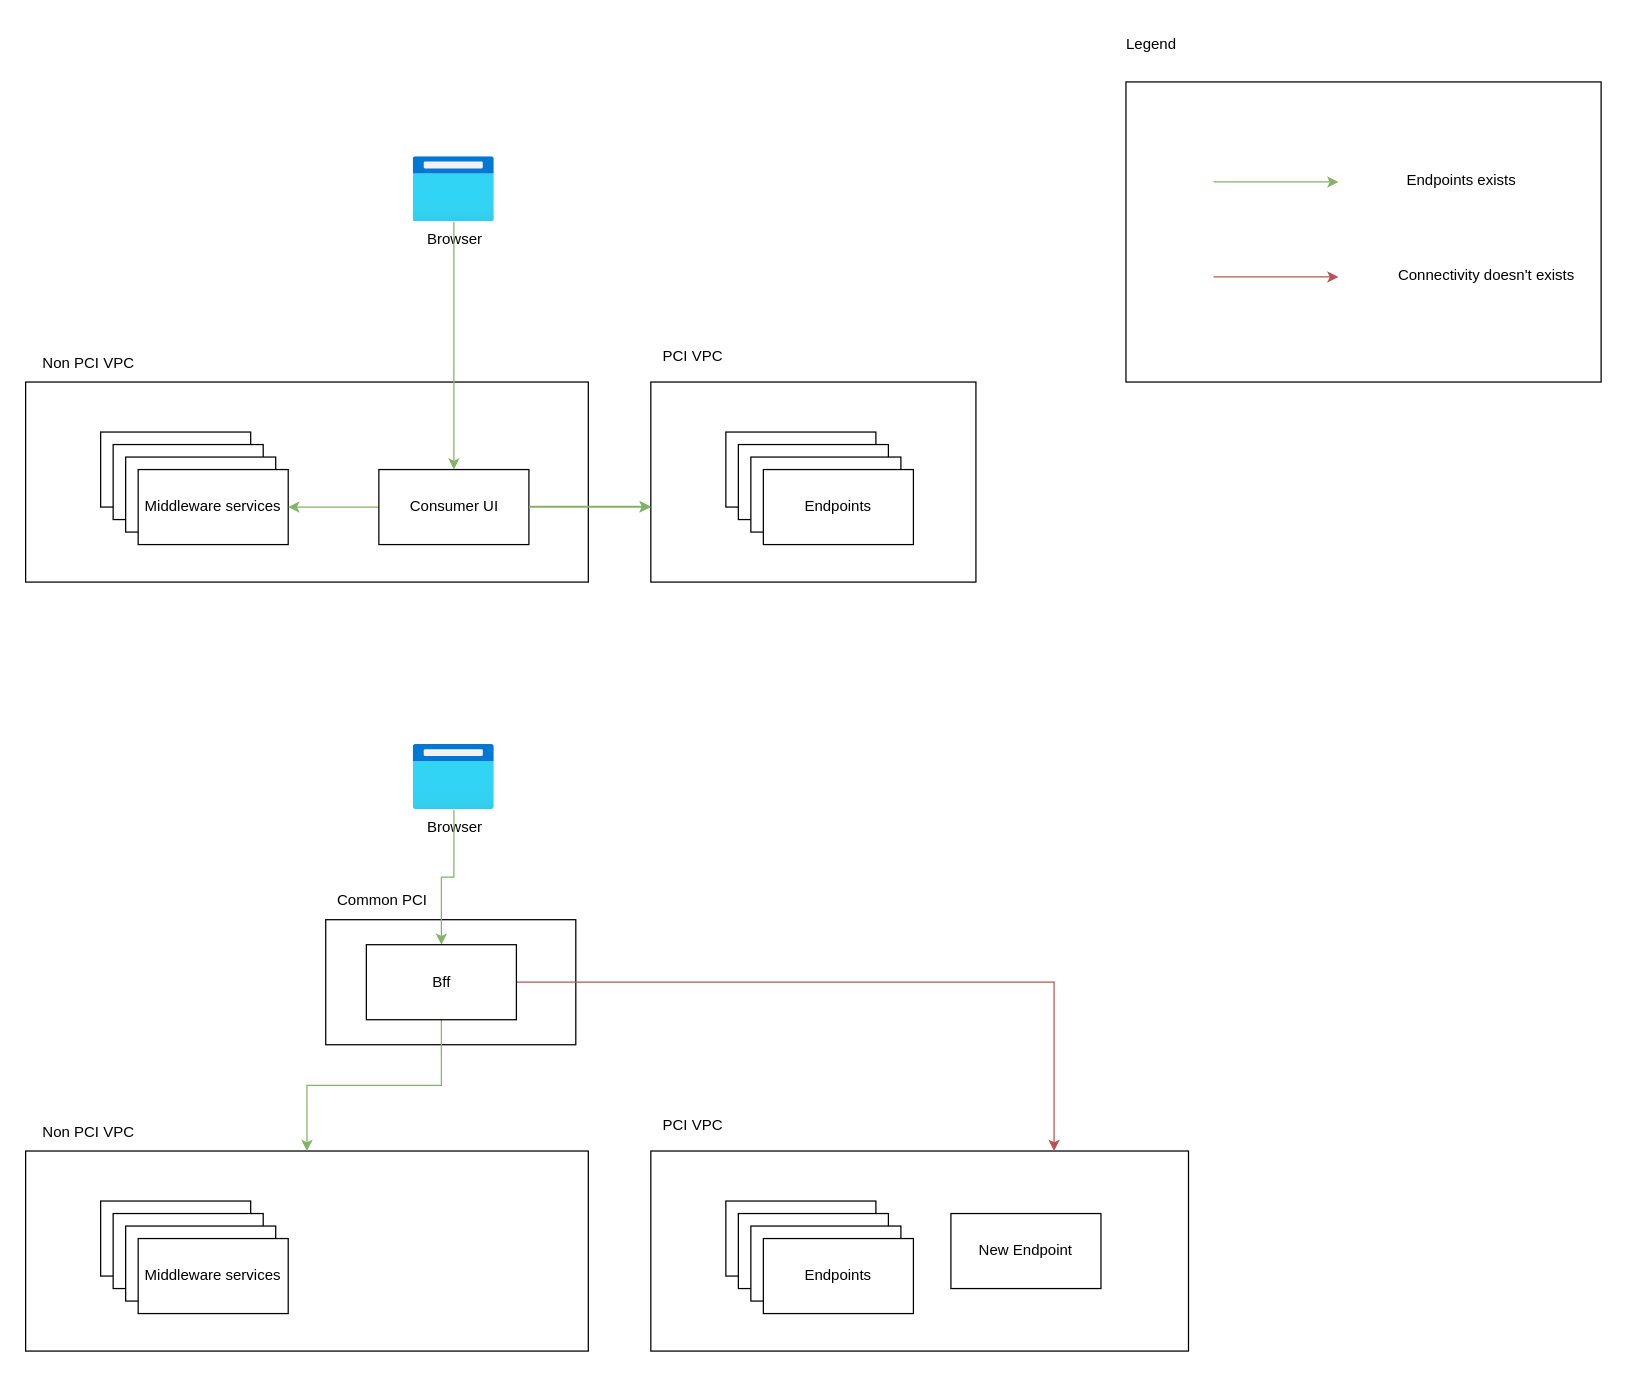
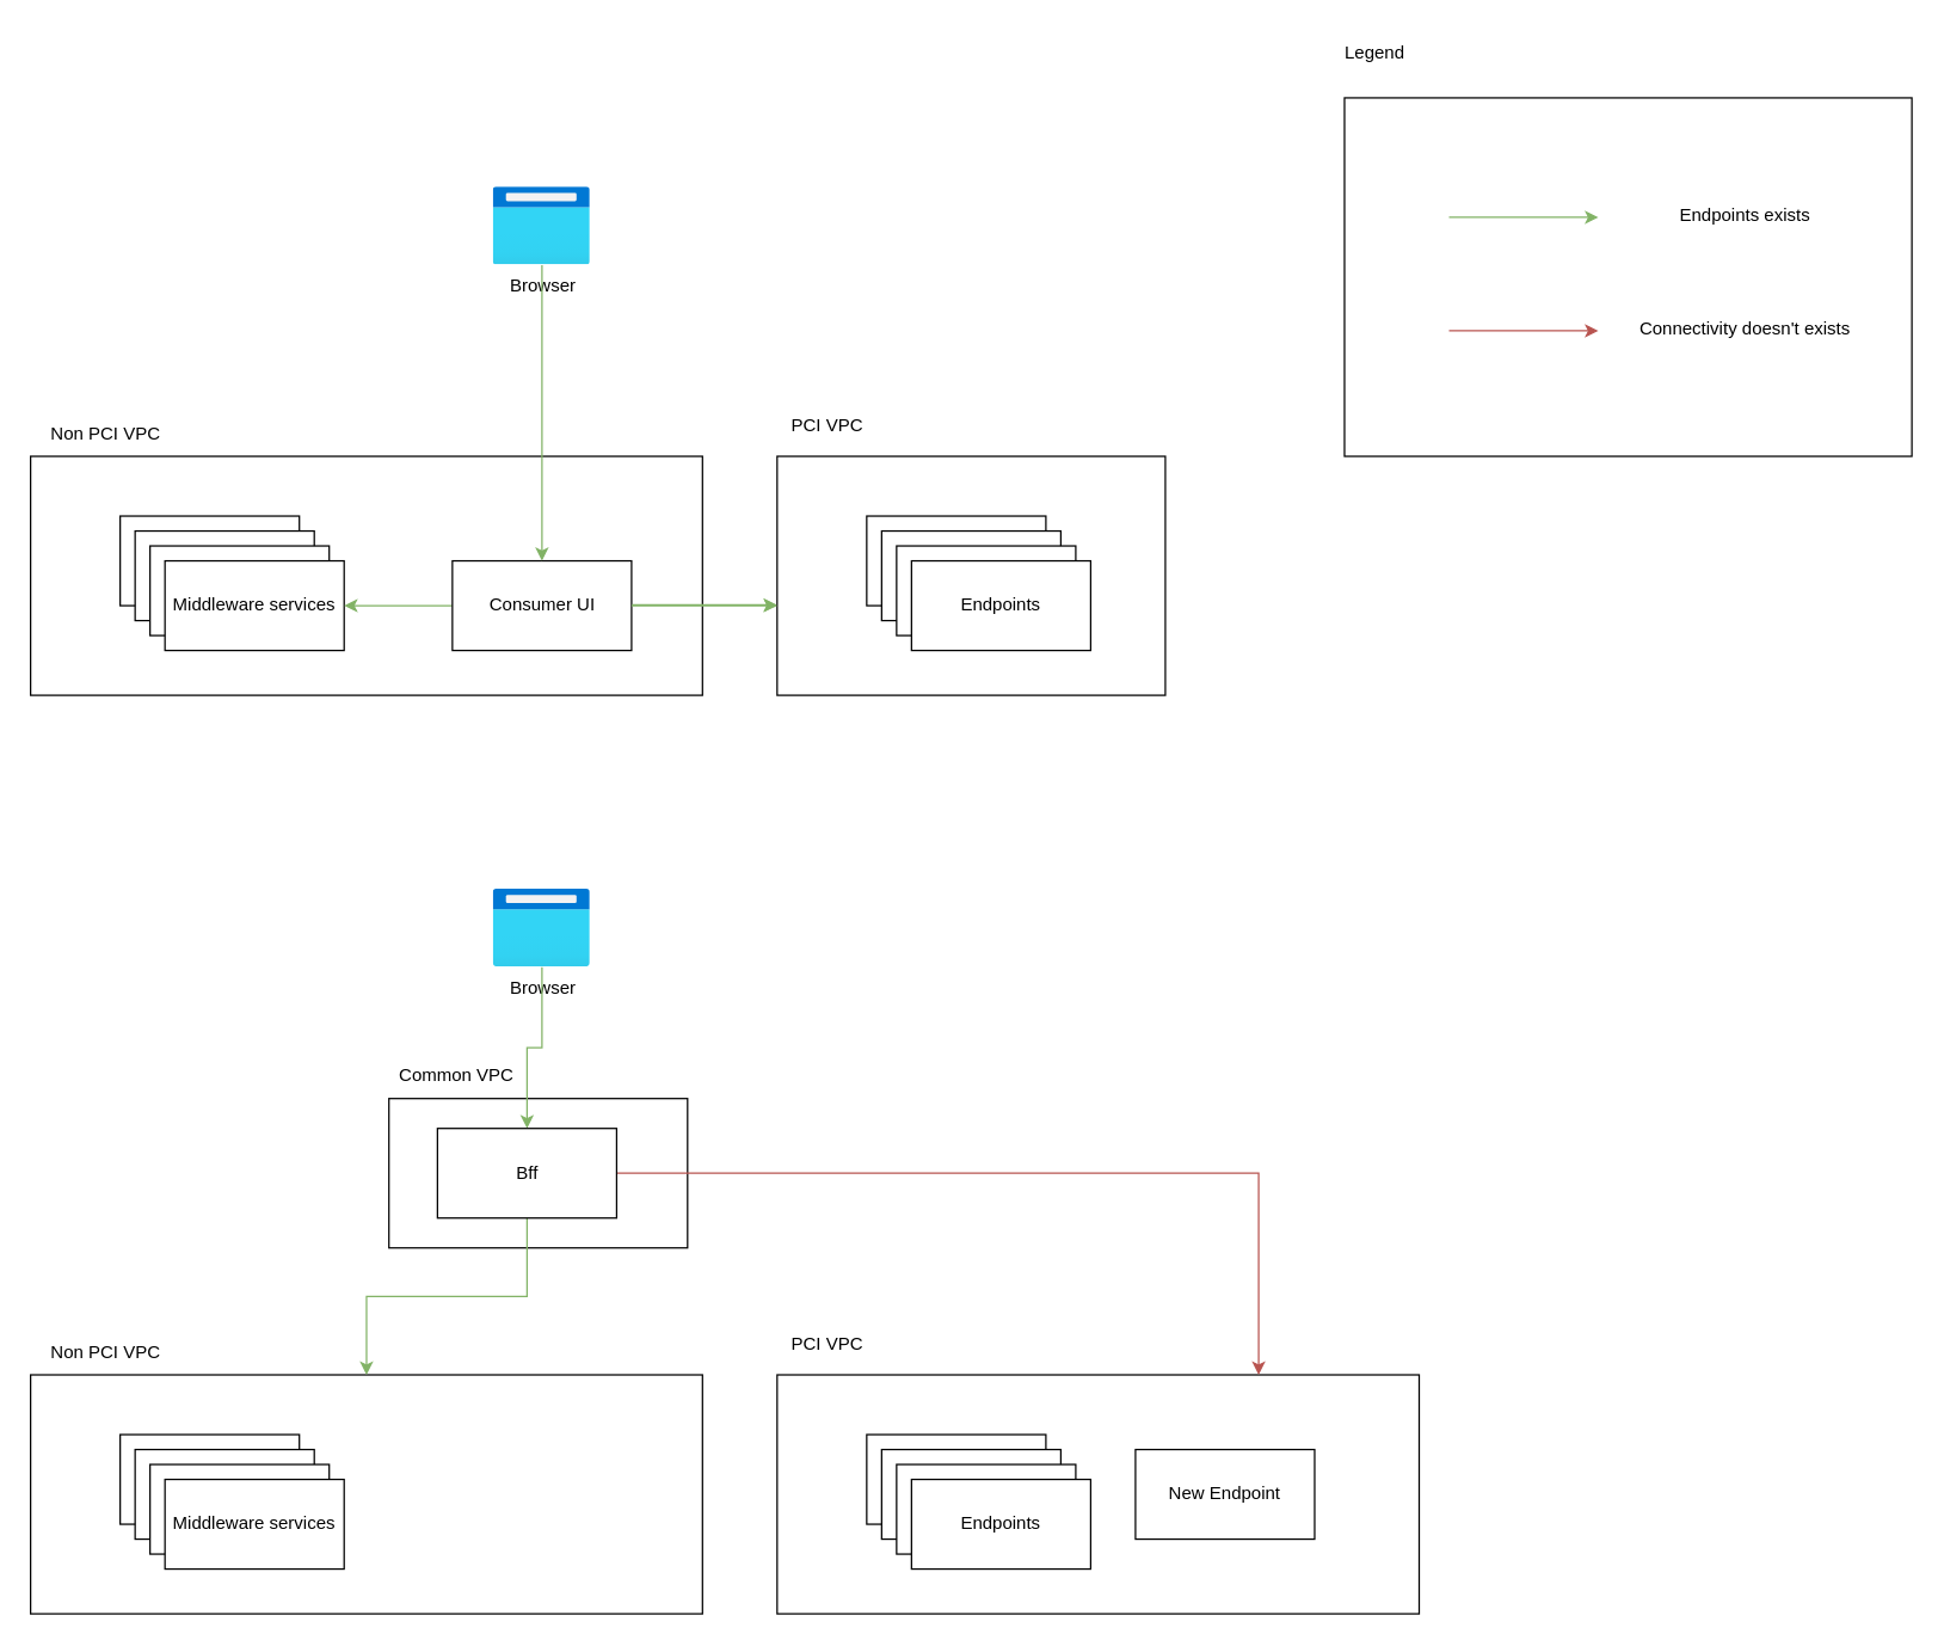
- <mxCell id="51" value="Connectivity doesn't exists" style="text;html=1;align=center;verticalAlign=middle;resizable=0;points=[];autosize=1;strokeColor=none;fillColor=none;" vertex="1" parent="1"><mxGeometry x="1108" y="205" width="160" height="30" as="geometry" /></mxCell>
+ <mxCell id="51" value="Connectivity doesn't exists" style="text;html=1;align=center;verticalAlign=middle;resizable=0;points=[];autosize=1;strokeColor=none;fillColor=none;" vertex="1" parent="1"><mxGeometry x="1088" y="205" width="160" height="30" as="geometry" /></mxCell>
- <mxCell id="4" value="Common PCI" style="text;html=1;align=center;verticalAlign=middle;resizable=0;points=[];autosize=1;strokeColor=none;fillColor=none;" vertex="1" parent="2"><mxGeometry x="15" y="0.003" width="100" height="30" as="geometry" /></mxCell>
+ <mxCell id="4" value="Common VPC" style="text;html=1;align=center;verticalAlign=middle;resizable=0;points=[];autosize=1;strokeColor=none;fillColor=none;" vertex="1" parent="2"><mxGeometry x="15" y="0.003" width="100" height="30" as="geometry" /></mxCell>
